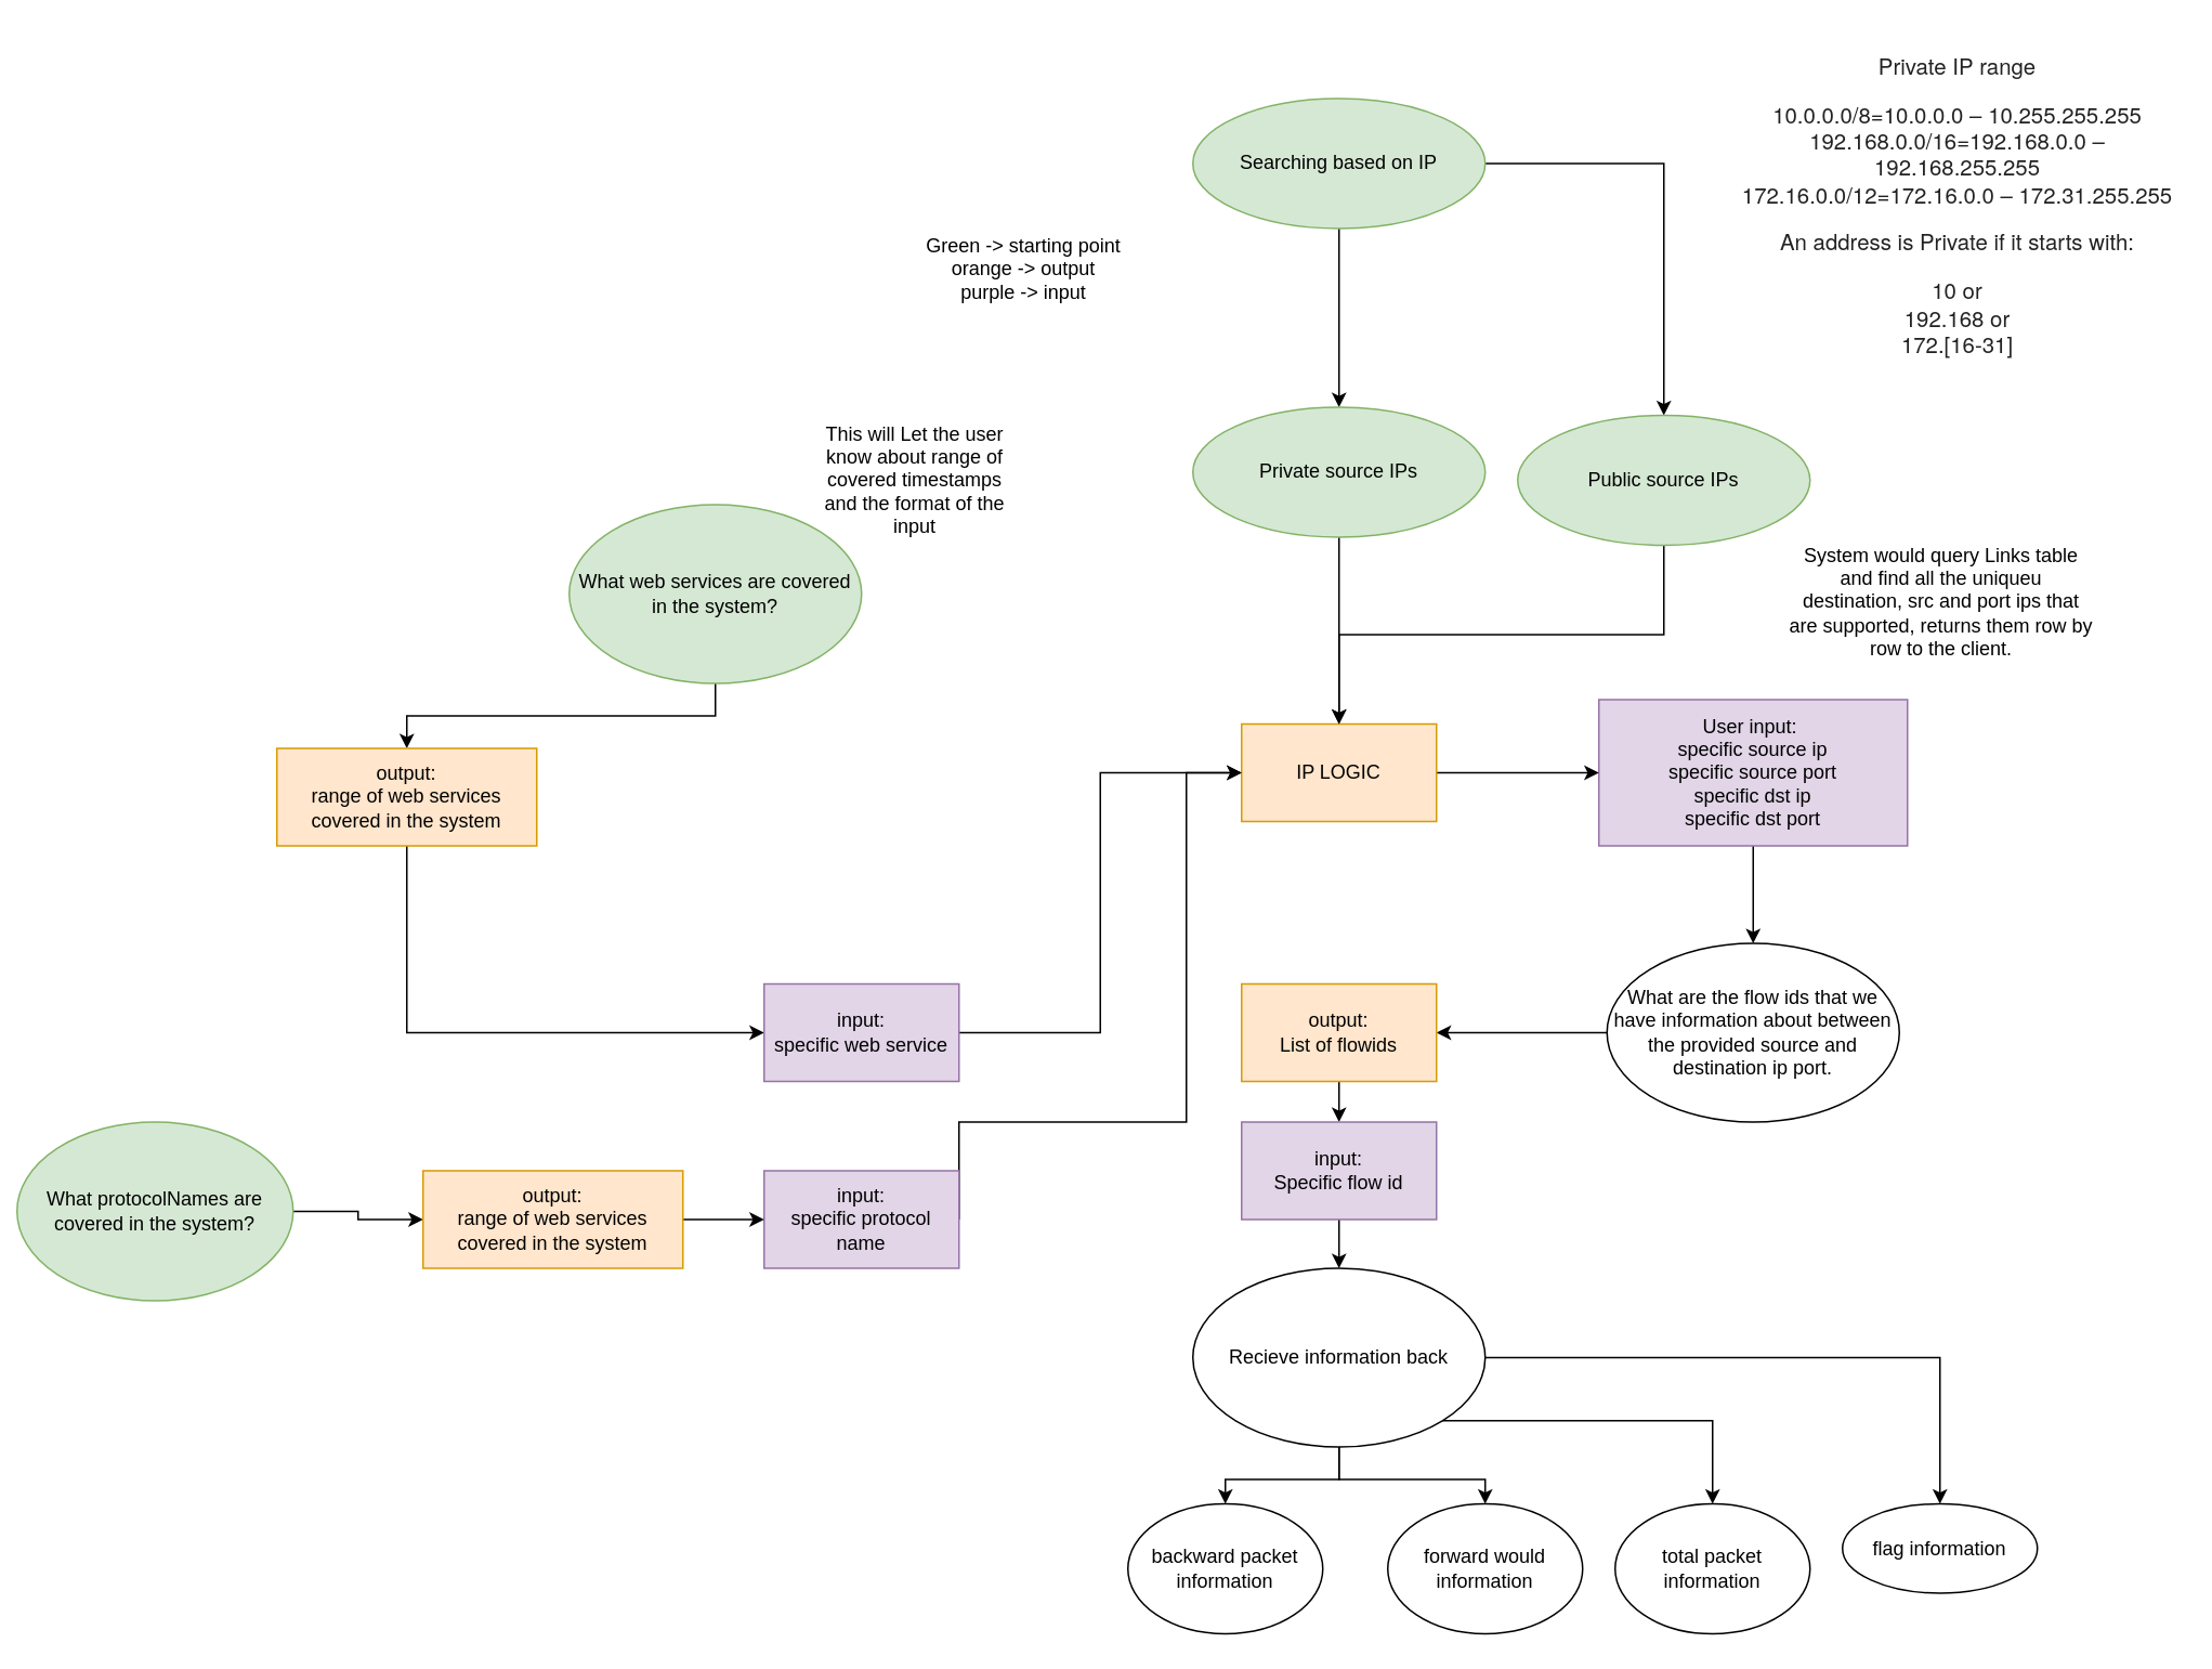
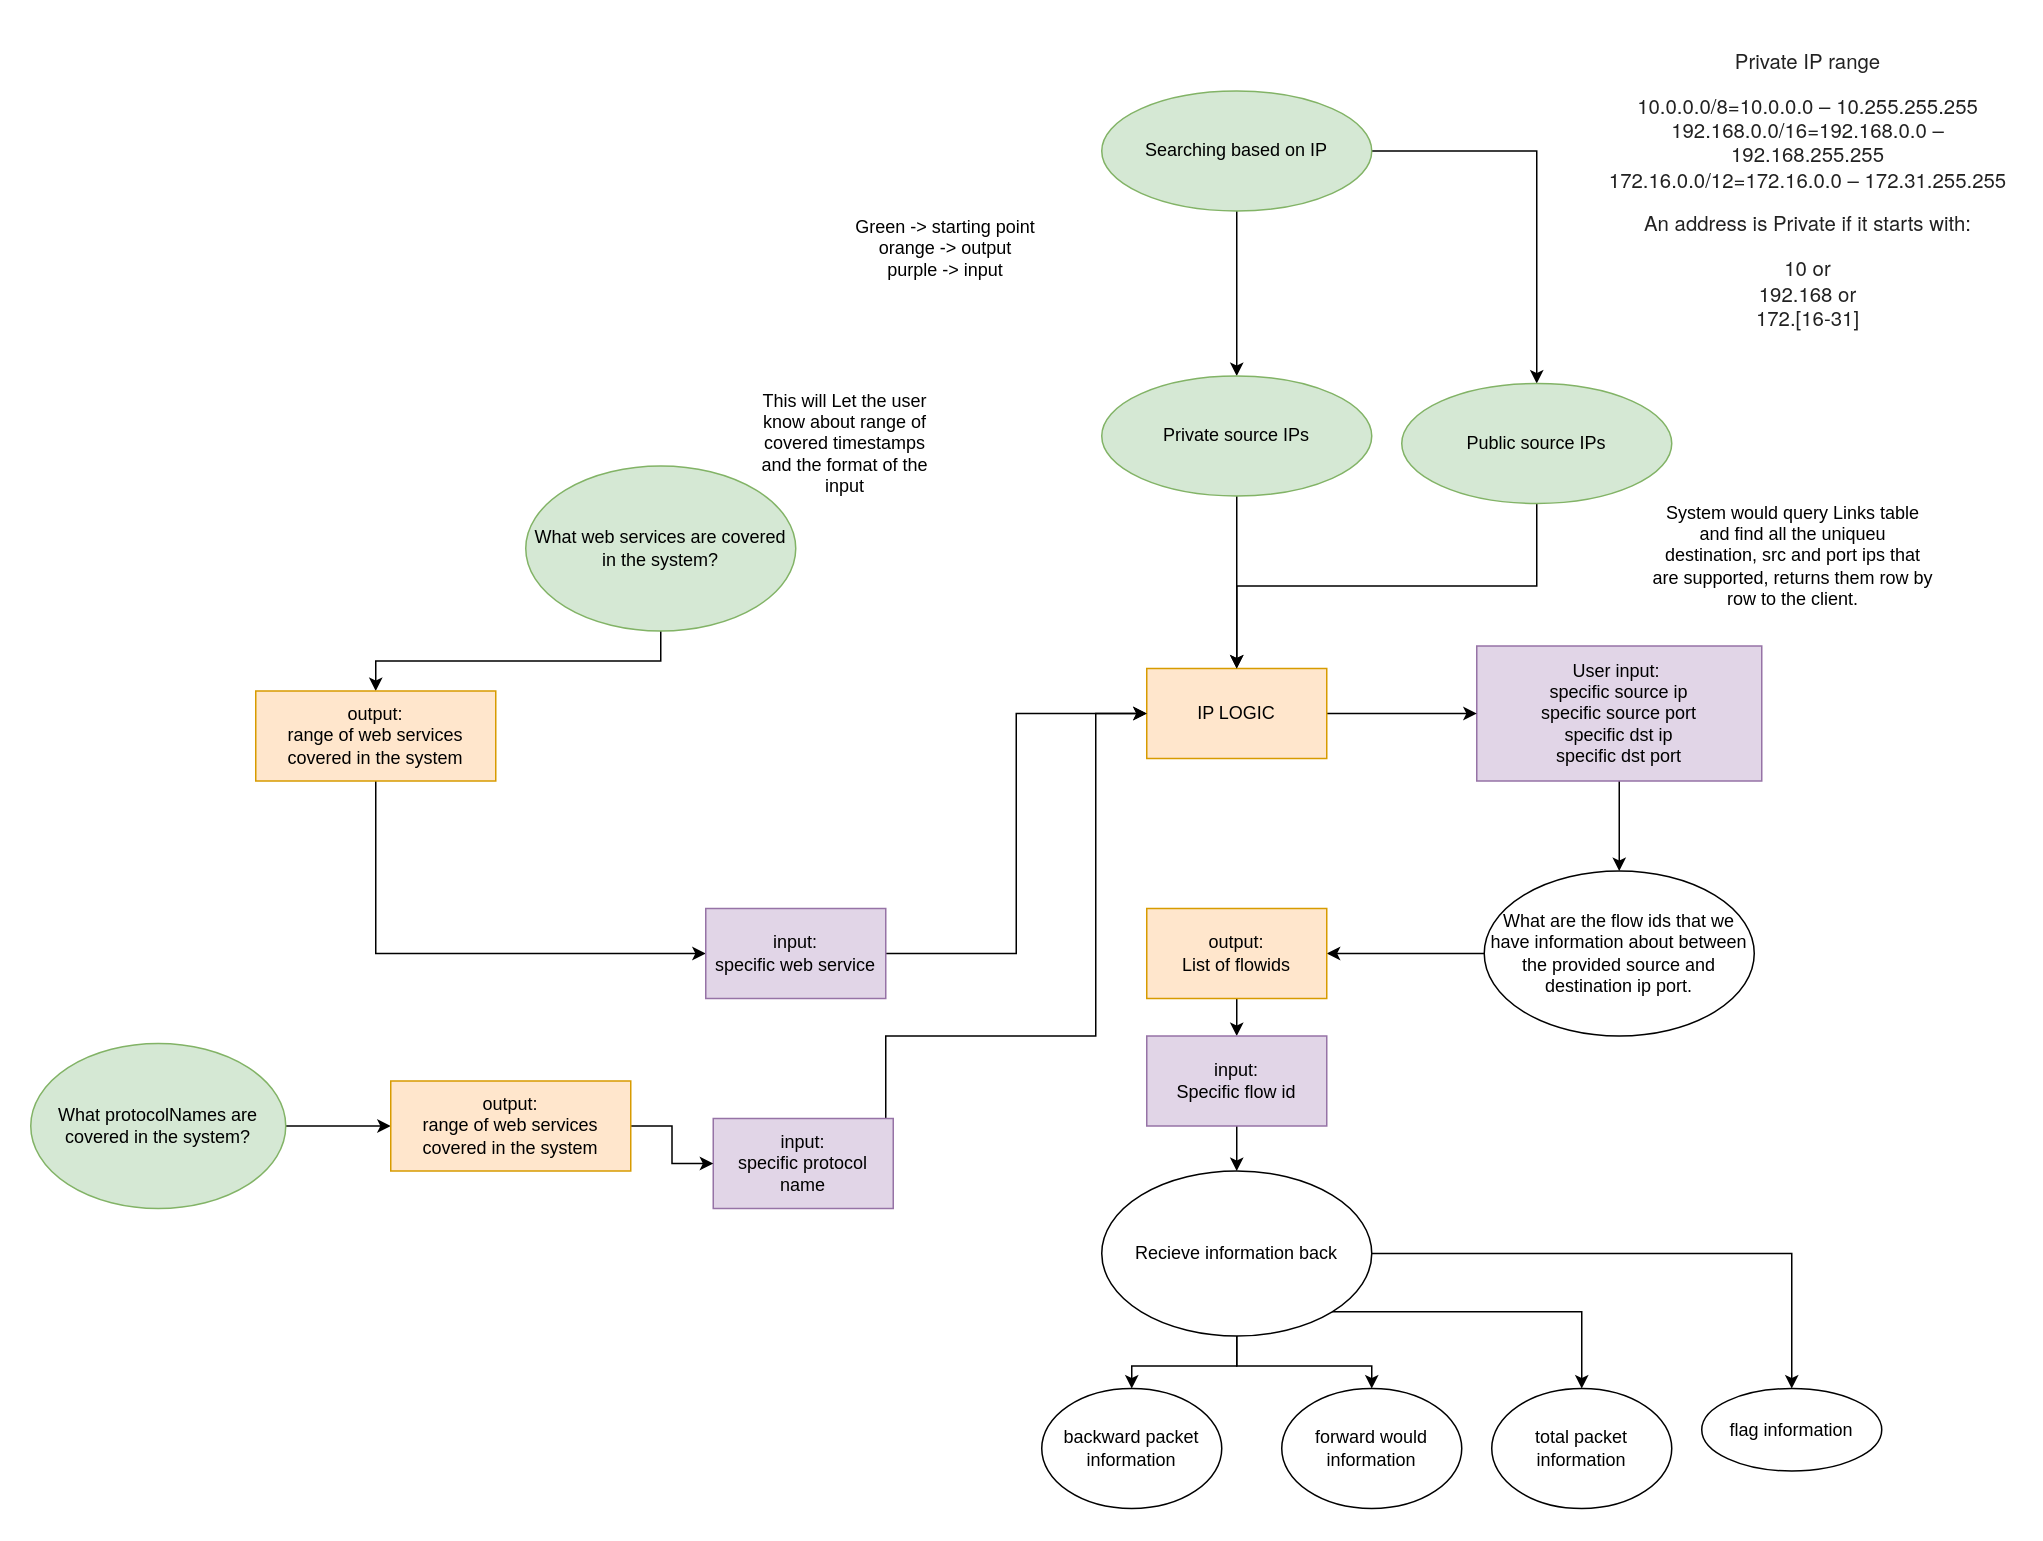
- <mxCell id="31" value="What protocolNames are covered in the system?" style="ellipse;whiteSpace=wrap;html=1;fillColor=#d5e8d4;strokeColor=#82b366;" vertex="1" parent="1"><mxGeometry x="10" y="690" width="170" height="110" as="geometry" /></mxCell>
+ <mxCell id="31" value="What protocolNames are covered in the system?" style="ellipse;whiteSpace=wrap;html=1;fillColor=#d5e8d4;strokeColor=#82b366;" vertex="1" parent="1"><mxGeometry x="20" y="695" width="170" height="110" as="geometry" /></mxCell>
- <mxCell id="33" value="input:&lt;br&gt;specific protocol name" style="rounded=0;whiteSpace=wrap;html=1;fillColor=#e1d5e7;strokeColor=#9673a6;" vertex="1" parent="1"><mxGeometry x="470" y="720" width="120" height="60" as="geometry" /></mxCell>
+ <mxCell id="33" value="input:&lt;br&gt;specific protocol name" style="rounded=0;whiteSpace=wrap;html=1;fillColor=#e1d5e7;strokeColor=#9673a6;" vertex="1" parent="1"><mxGeometry x="475" y="745" width="120" height="60" as="geometry" /></mxCell>
